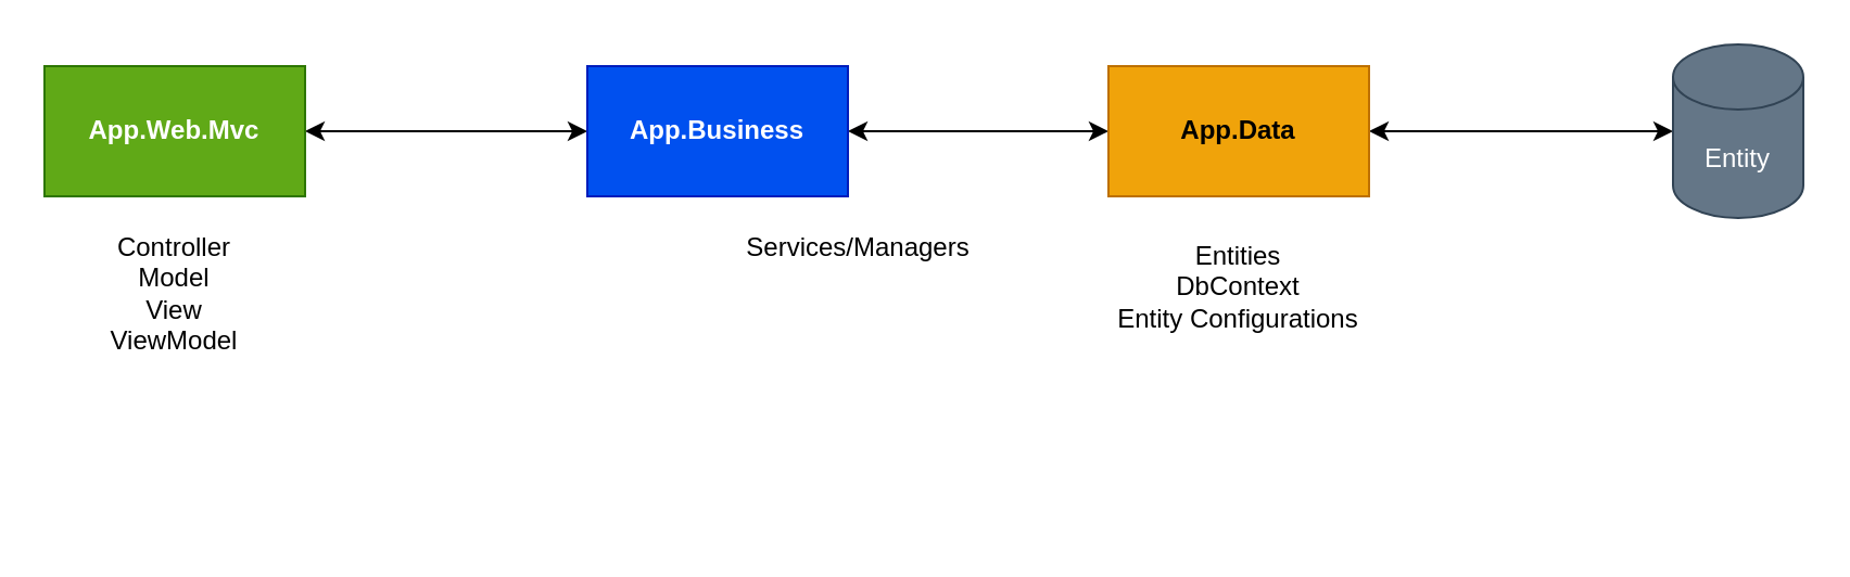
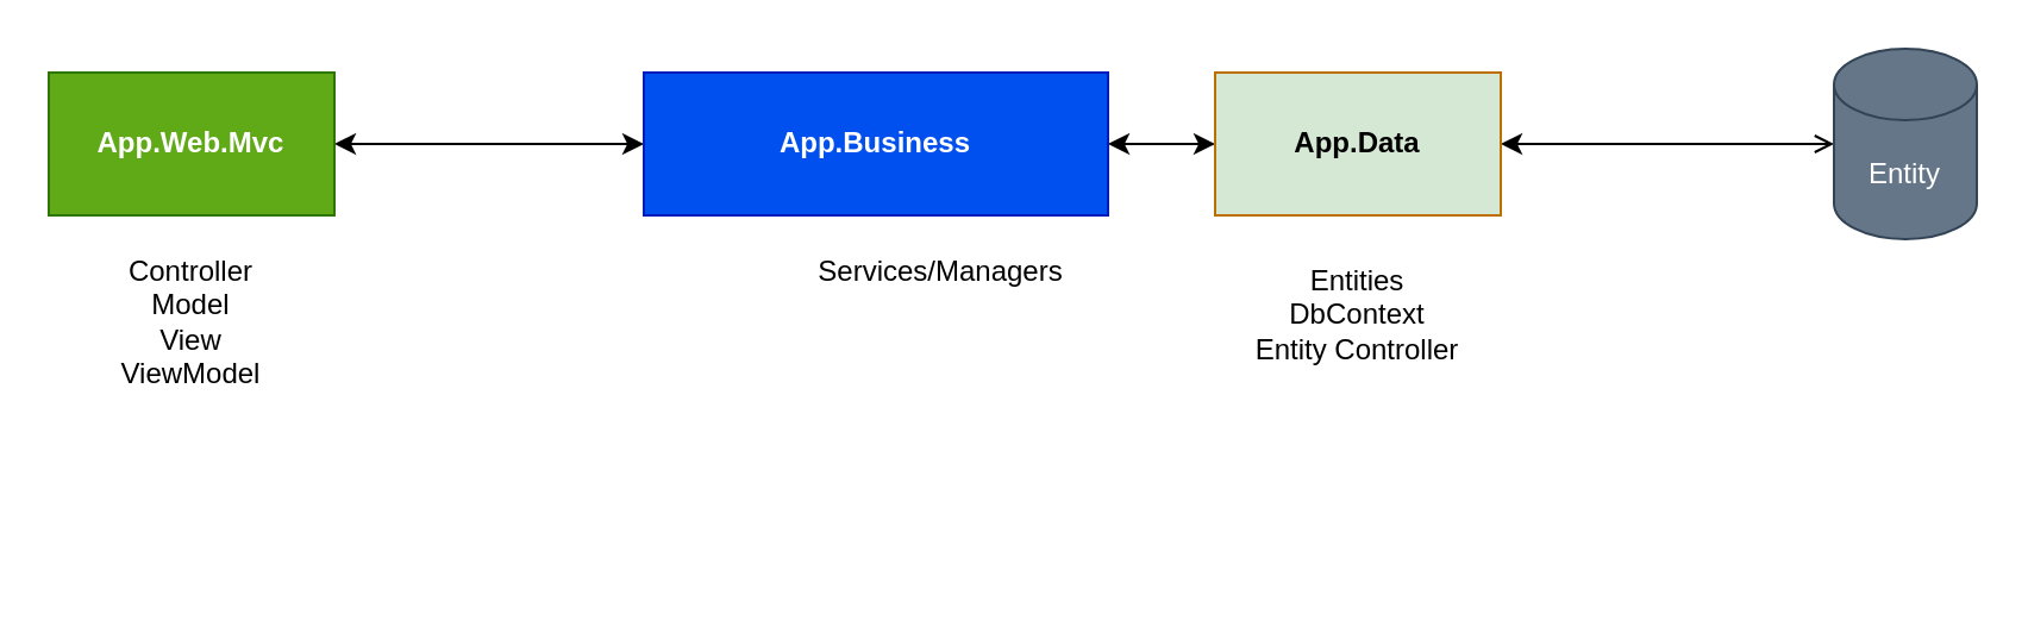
- <mxCell id="5" value="App.Business" style="rounded=0;whiteSpace=wrap;html=1;fillColor=#0050ef;fontColor=#ffffff;strokeColor=#001DBC;fontStyle=1" parent="1" vertex="1"><mxGeometry x="270" y="30" width="120" height="60" as="geometry" /></mxCell>
+ <mxCell id="5" value="App.Business" style="rounded=0;whiteSpace=wrap;html=1;fillColor=#0050ef;fontColor=#ffffff;strokeColor=#001DBC;fontStyle=1" parent="1" vertex="1"><mxGeometry x="270" y="30" width="195" height="60" as="geometry" /></mxCell>
- <mxCell id="7" value="App.Data" style="rounded=0;whiteSpace=wrap;html=1;fillColor=#f0a30a;fontColor=#000000;strokeColor=#BD7000;fontStyle=1" parent="1" vertex="1"><mxGeometry x="510" y="30" width="120" height="60" as="geometry" /></mxCell>
+ <mxCell id="7" value="App.Data" style="rounded=0;whiteSpace=wrap;html=1;fillColor=#d5e8d4;fontColor=#000000;strokeColor=#BD7000;fontStyle=1;" parent="1" vertex="1"><mxGeometry x="510" y="30" width="120" height="60" as="geometry" /></mxCell>
- <mxCell id="6" style="edgeStyle=orthogonalEdgeStyle;rounded=0;orthogonalLoop=1;jettySize=auto;html=1;entryX=0;entryY=0.5;entryDx=0;entryDy=0;entryPerimeter=0;startArrow=classic;startFill=1;" parent="1" source="7" target="8" edge="1"><mxGeometry relative="1" as="geometry" /></mxCell>
+ <mxCell id="6" style="edgeStyle=orthogonalEdgeStyle;rounded=0;orthogonalLoop=1;jettySize=auto;html=1;entryX=0;entryY=0.5;entryDx=0;entryDy=0;entryPerimeter=0;startArrow=classic;startFill=1;endArrow=open;" parent="1" source="7" target="8" edge="1"><mxGeometry relative="1" as="geometry" /></mxCell>
- <mxCell id="10" value="Entities&lt;br&gt;DbContext&lt;br&gt;Entity Configurations" style="text;html=1;strokeColor=none;fillColor=none;align=center;verticalAlign=top;whiteSpace=wrap;rounded=0;" parent="1" vertex="1"><mxGeometry x="510" y="104" width="120" height="140" as="geometry" /></mxCell>
+ <mxCell id="10" value="Entities&lt;br&gt;DbContext&lt;br&gt;Entity Controller" style="text;html=1;strokeColor=none;fillColor=none;align=center;verticalAlign=top;whiteSpace=wrap;rounded=0;" parent="1" vertex="1"><mxGeometry x="510" y="104" width="120" height="140" as="geometry" /></mxCell>
